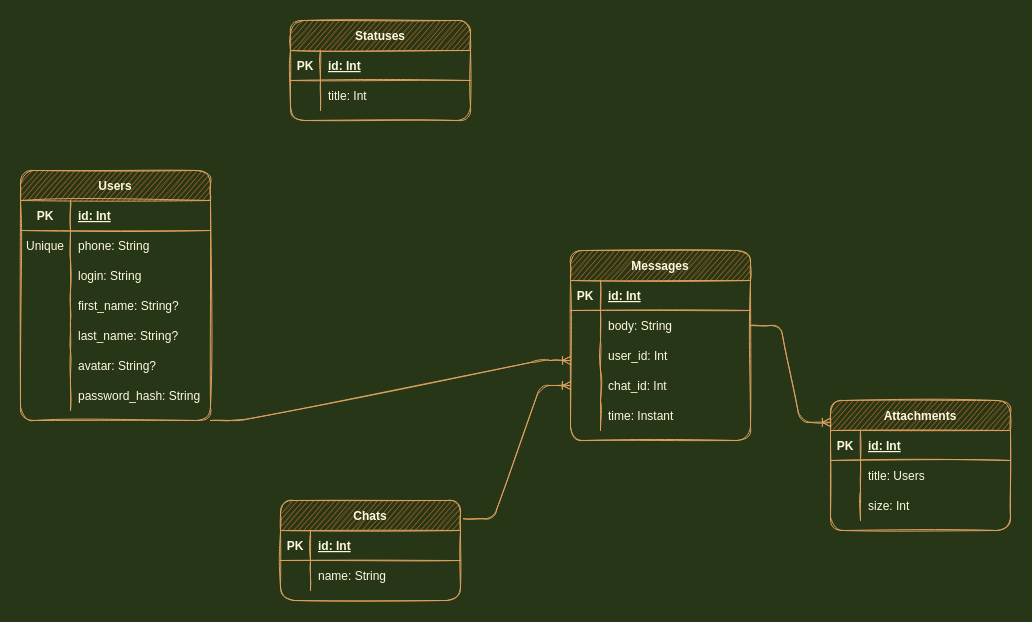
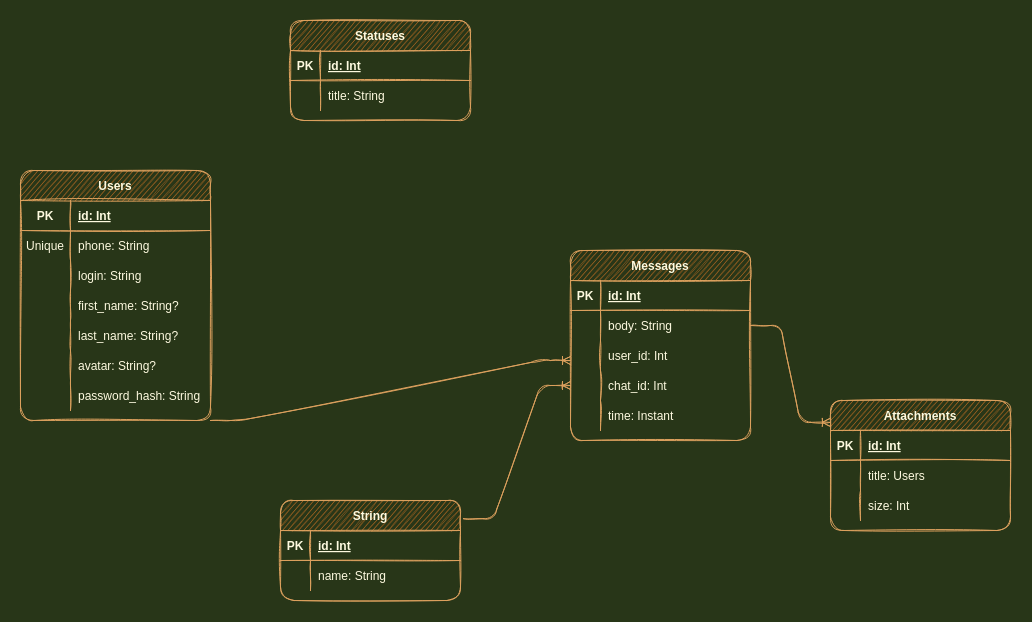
- <mxCell id="64" value="title: Int" style="shape=partialRectangle;connectable=0;fillColor=none;top=0;left=0;bottom=0;right=0;align=left;spacingLeft=6;overflow=hidden;strokeColor=#DDA15E;fontColor=#FEFAE0;sketch=1;rounded=1;" vertex="1" parent="62"><mxGeometry x="30" width="150" height="30" as="geometry"><mxRectangle width="150" height="30" as="alternateBounds" /></mxGeometry></mxCell>
+ <mxCell id="64" value="title: String" style="shape=partialRectangle;connectable=0;fillColor=none;top=0;left=0;bottom=0;right=0;align=left;spacingLeft=6;overflow=hidden;strokeColor=#DDA15E;fontColor=#FEFAE0;sketch=1;rounded=1;" vertex="1" parent="62"><mxGeometry x="30" width="150" height="30" as="geometry"><mxRectangle width="150" height="30" as="alternateBounds" /></mxGeometry></mxCell>
- <mxCell id="25" value="Chats" style="shape=table;startSize=30;container=1;collapsible=1;childLayout=tableLayout;fixedRows=1;rowLines=0;fontStyle=1;align=center;resizeLast=1;rounded=1;sketch=1;fontColor=#FEFAE0;strokeColor=#DDA15E;fillColor=#BC6C25;" parent="1" vertex="1"><mxGeometry x="280" y="500" width="180" height="100" as="geometry" /></mxCell>
+ <mxCell id="25" value="String" style="shape=table;startSize=30;container=1;collapsible=1;childLayout=tableLayout;fixedRows=1;rowLines=0;fontStyle=1;align=center;resizeLast=1;rounded=1;sketch=1;fontColor=#FEFAE0;strokeColor=#DDA15E;fillColor=#BC6C25;" parent="1" vertex="1"><mxGeometry x="280" y="500" width="180" height="100" as="geometry" /></mxCell>
